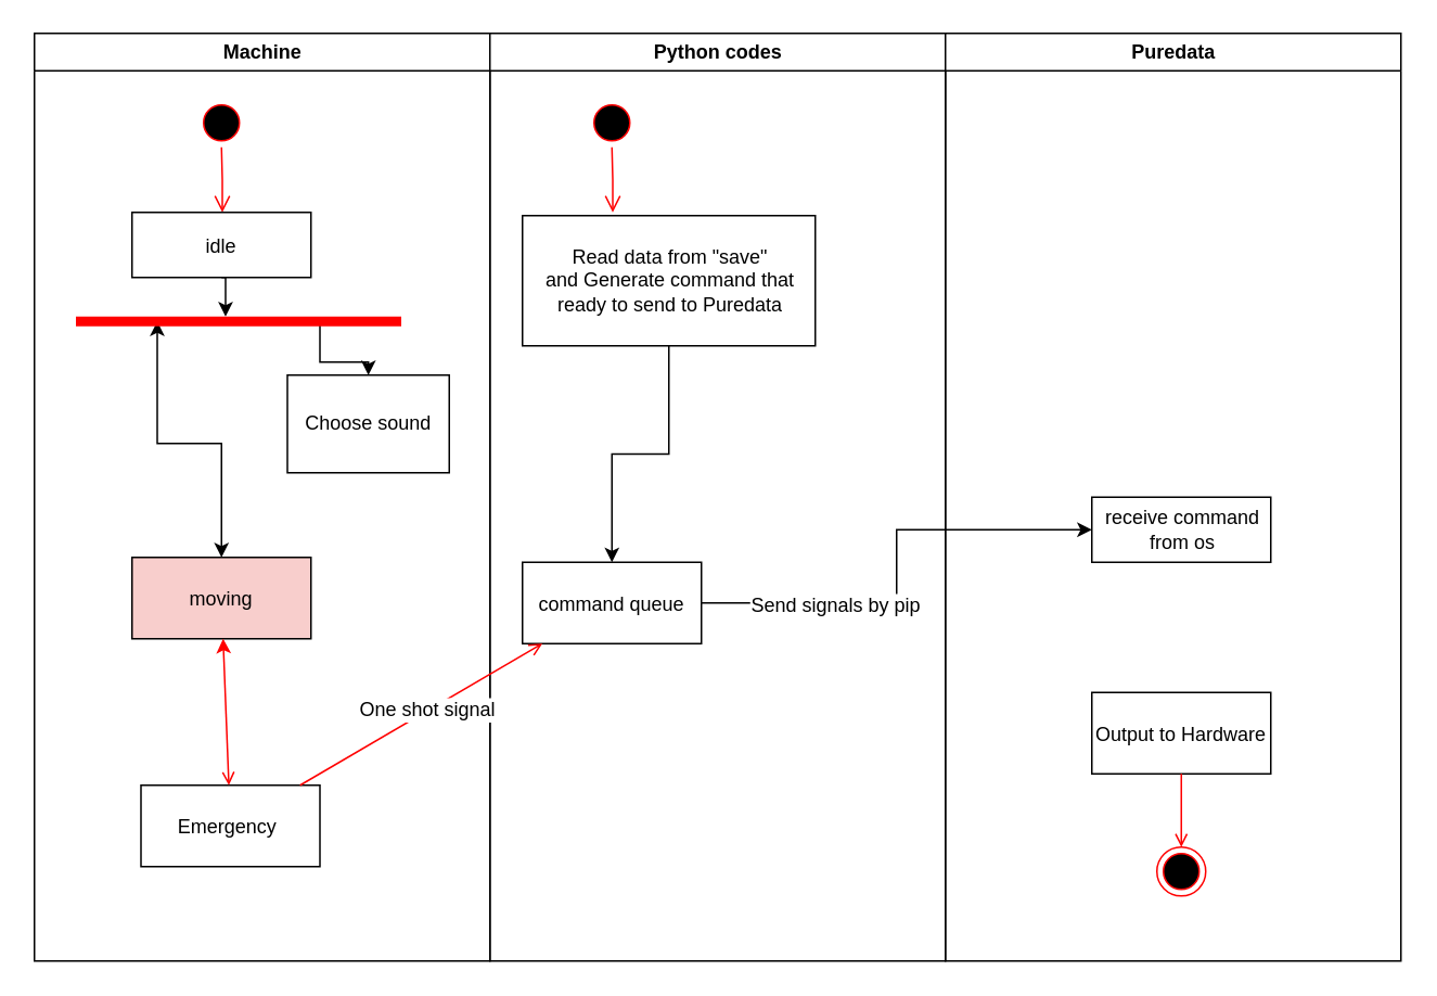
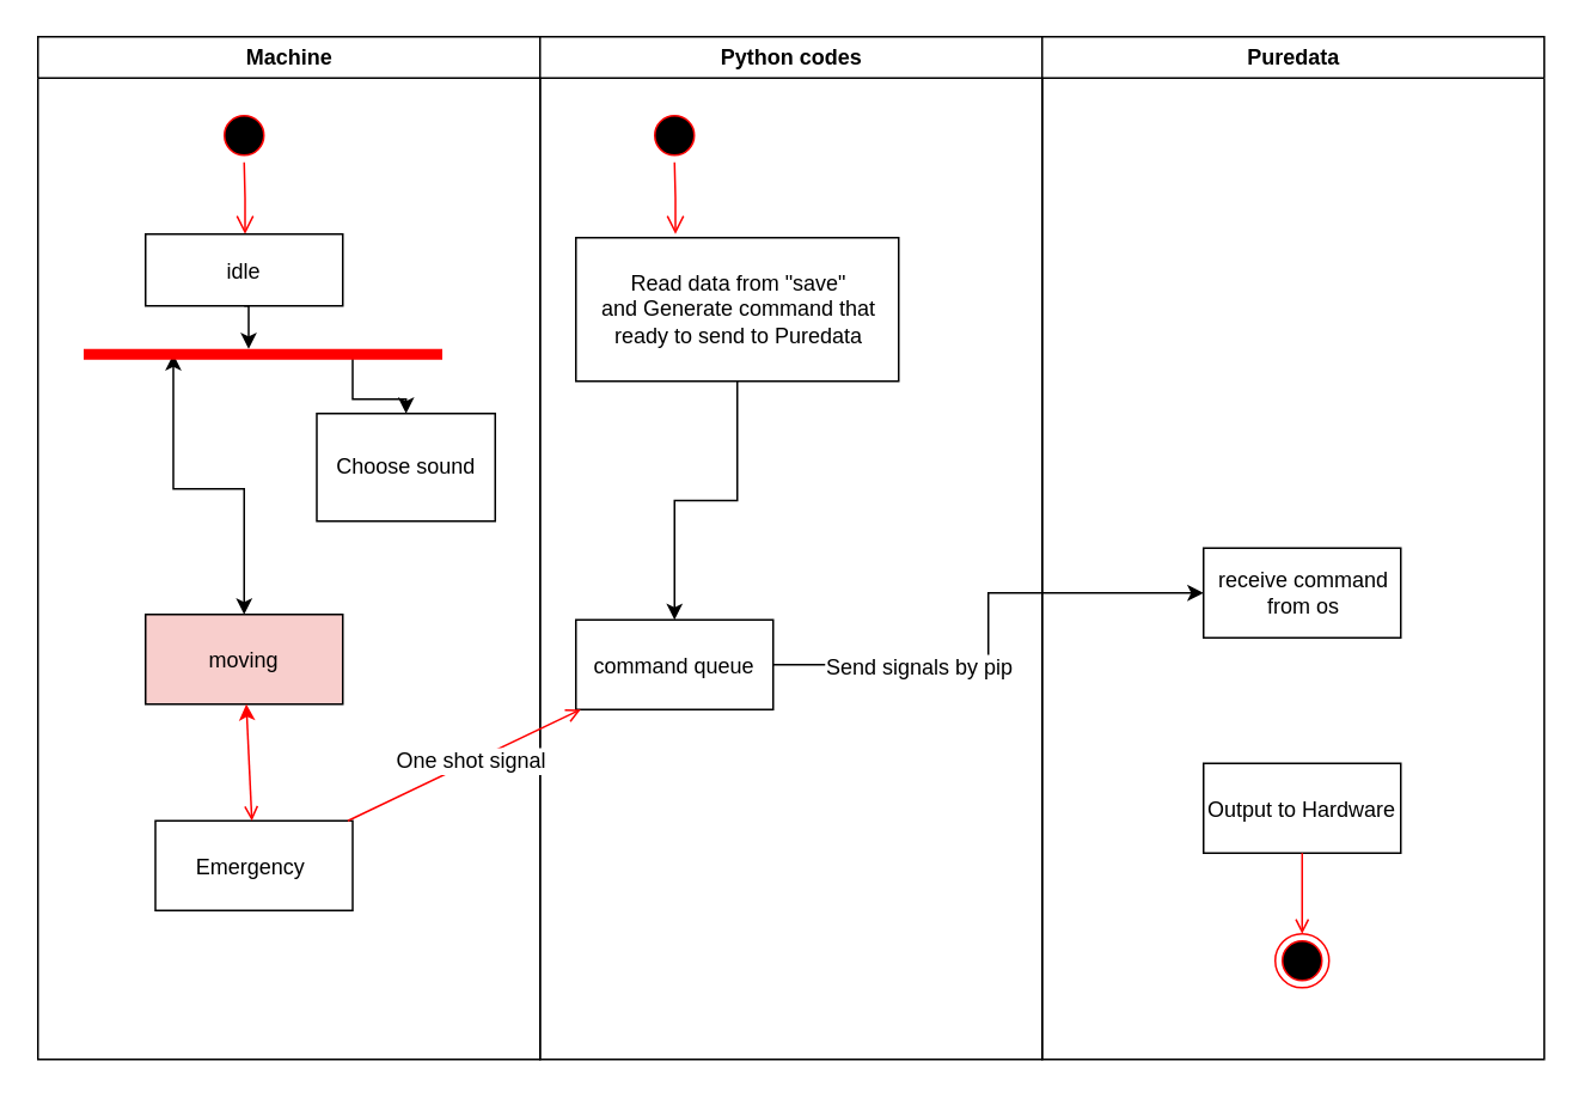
- <mxCell id="24" value="receive command&lt;br&gt;from os" style="html=1;" vertex="1" parent="20"><mxGeometry x="90" y="285" width="110" height="40" as="geometry" /></mxCell>
+ <mxCell id="24" value="receive command&lt;br&gt;from os" style="html=1;" vertex="1" parent="20"><mxGeometry x="90" y="285" width="110" height="50" as="geometry" /></mxCell>
- <mxCell id="8" value="Emergency " style="" parent="2" vertex="1"><mxGeometry x="65.5" y="462" width="110" height="50" as="geometry" /></mxCell>
+ <mxCell id="8" value="Emergency " style="" parent="2" vertex="1"><mxGeometry x="65.5" y="437" width="110" height="50" as="geometry" /></mxCell>
